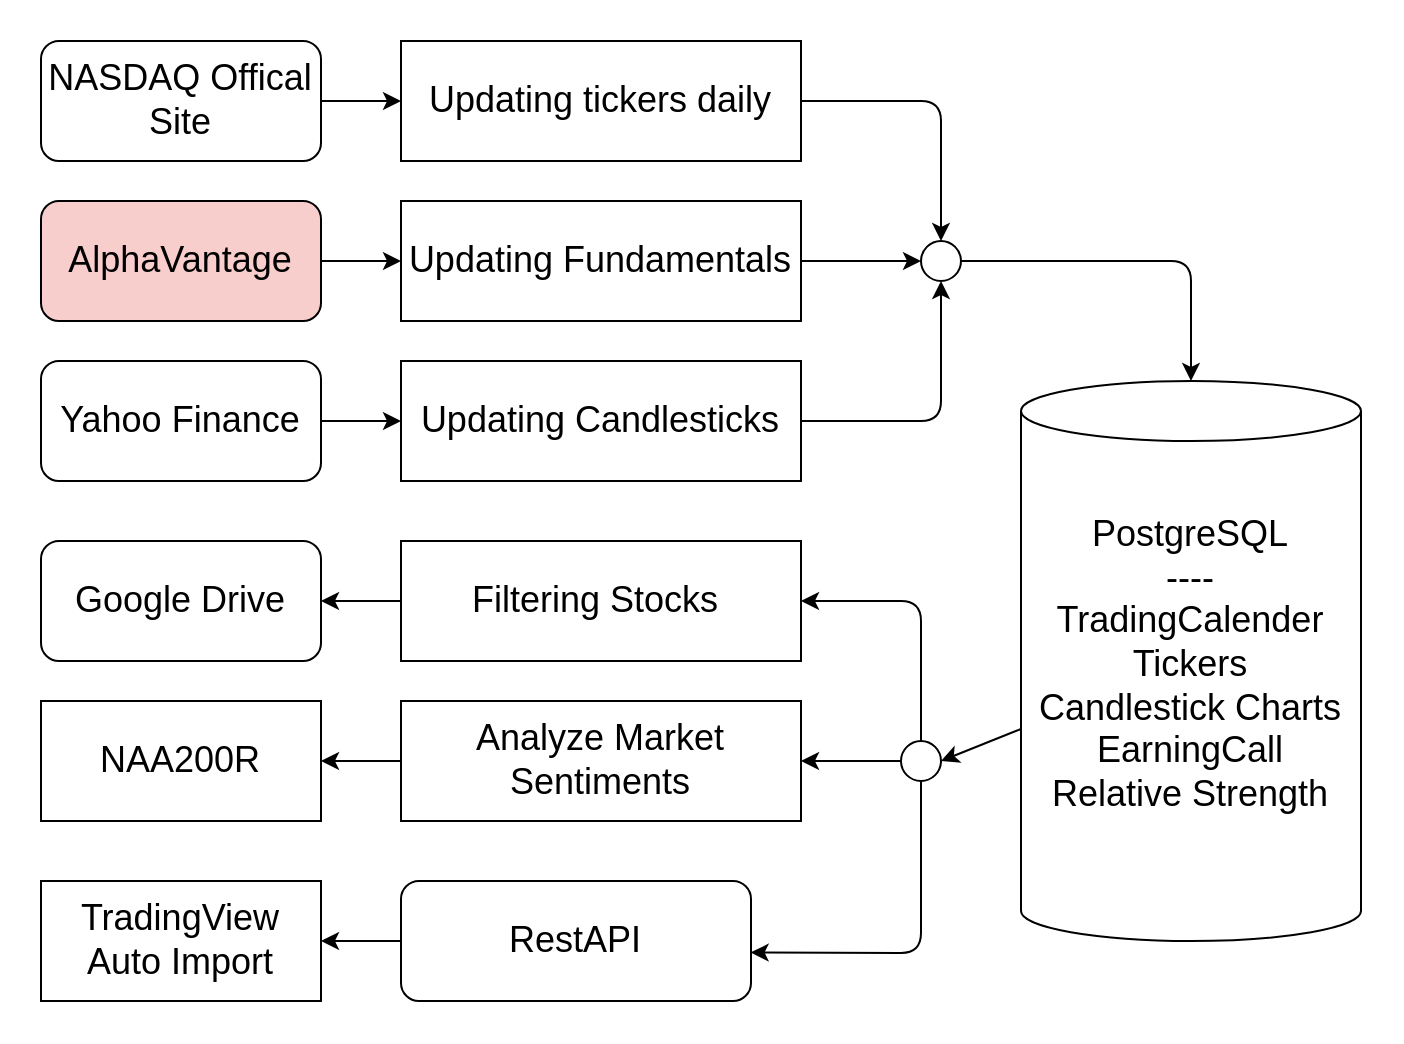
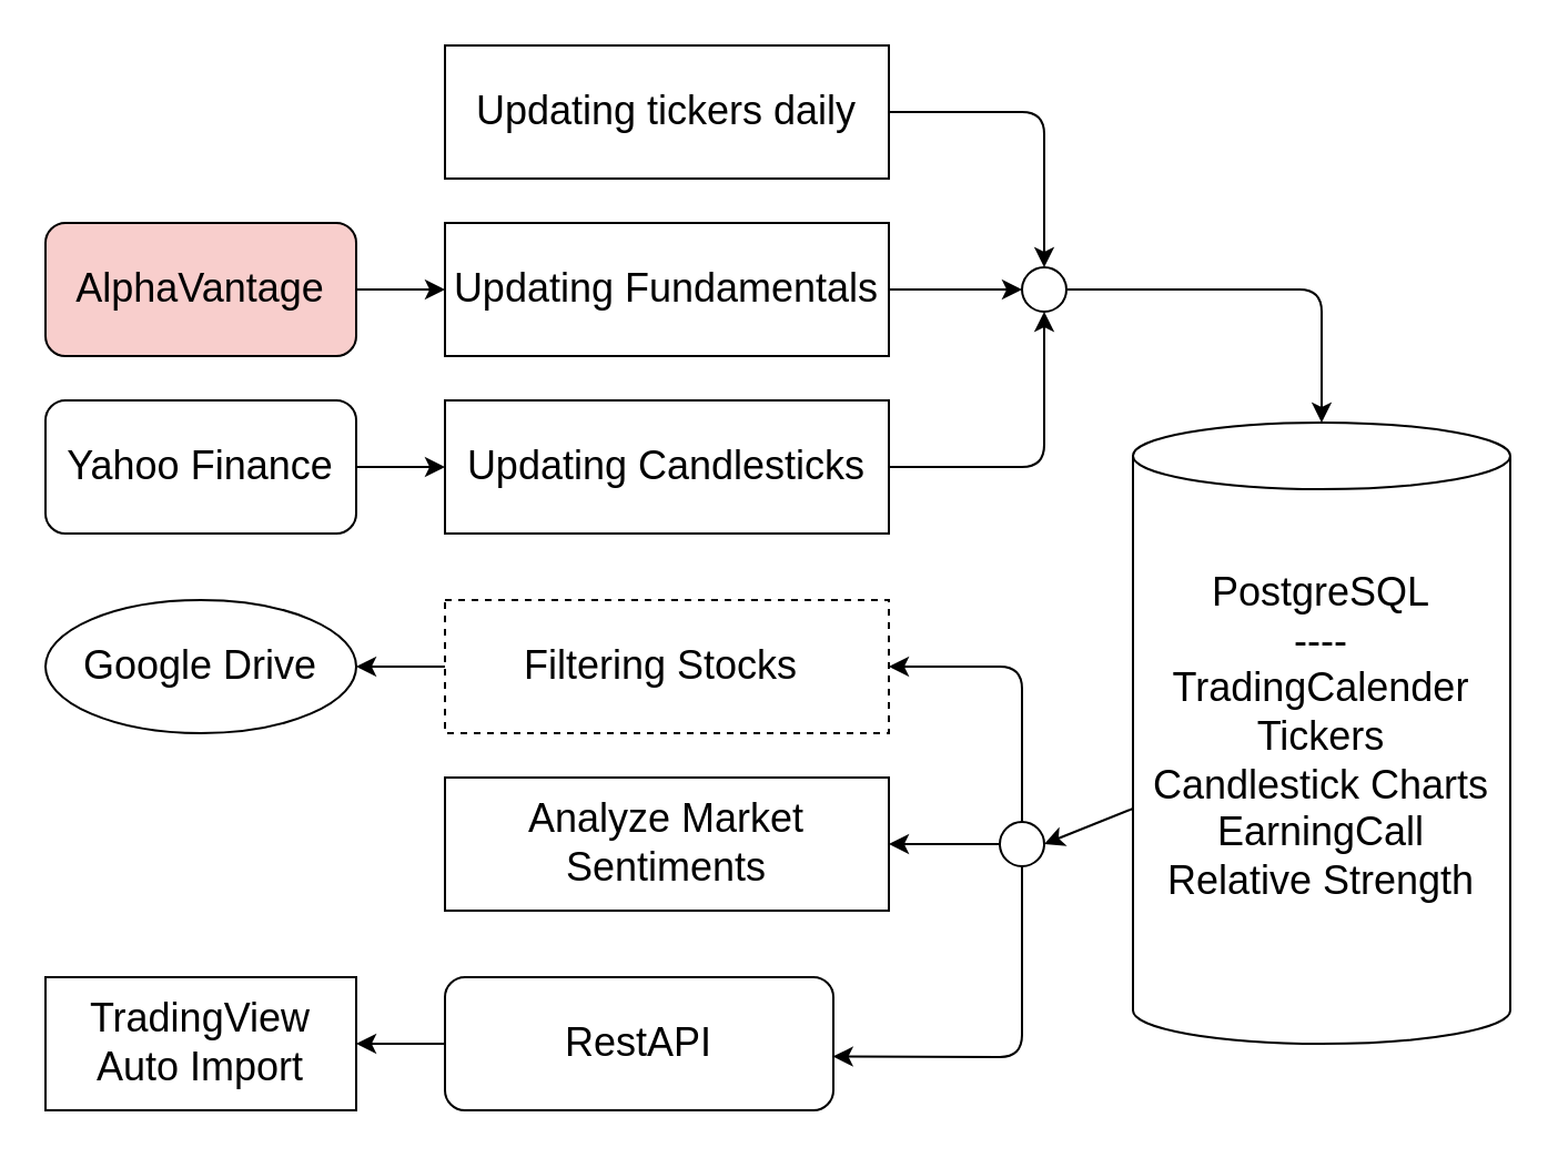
- <mxCell id="7" value="NASDAQ Offical Site" style="rounded=1;whiteSpace=wrap;html=1;fontSize=18;" vertex="1" parent="1"><mxGeometry x="20" y="20" width="140" height="60" as="geometry" /></mxCell>
- <mxCell id="6" style="edgeStyle=none;html=1;fontSize=18;" edge="1" parent="1" source="7" target="5"><mxGeometry relative="1" as="geometry" /></mxCell>
- <mxCell id="20" value="Google Drive" style="rounded=1;whiteSpace=wrap;html=1;fontSize=18;" vertex="1" parent="1"><mxGeometry x="20" y="270" width="140" height="60" as="geometry" /></mxCell>
+ <mxCell id="20" value="Google Drive" style="ellipse;whiteSpace=wrap;html=1;fontSize=18;" vertex="1" parent="1"><mxGeometry x="20" y="270" width="140" height="60" as="geometry" /></mxCell>
- <mxCell id="19" value="Filtering Stocks&amp;nbsp;" style="rounded=0;whiteSpace=wrap;html=1;fontSize=18;" vertex="1" parent="1"><mxGeometry x="200" y="270" width="200" height="60" as="geometry" /></mxCell>
+ <mxCell id="19" value="Filtering Stocks&amp;nbsp;" style="rounded=0;whiteSpace=wrap;html=1;fontSize=18;dashed=1;" vertex="1" parent="1"><mxGeometry x="200" y="270" width="200" height="60" as="geometry" /></mxCell>
- <mxCell id="27" value="NAA200R" style="whiteSpace=wrap;html=1;fontSize=18;rounded=0;" vertex="1" parent="1"><mxGeometry x="20" y="350" width="140" height="60" as="geometry" /></mxCell>
- <mxCell id="25" style="edgeStyle=none;html=1;entryX=1;entryY=0.5;entryDx=0;entryDy=0;fontSize=18;" edge="1" parent="1" source="26" target="27"><mxGeometry relative="1" as="geometry" /></mxCell>
